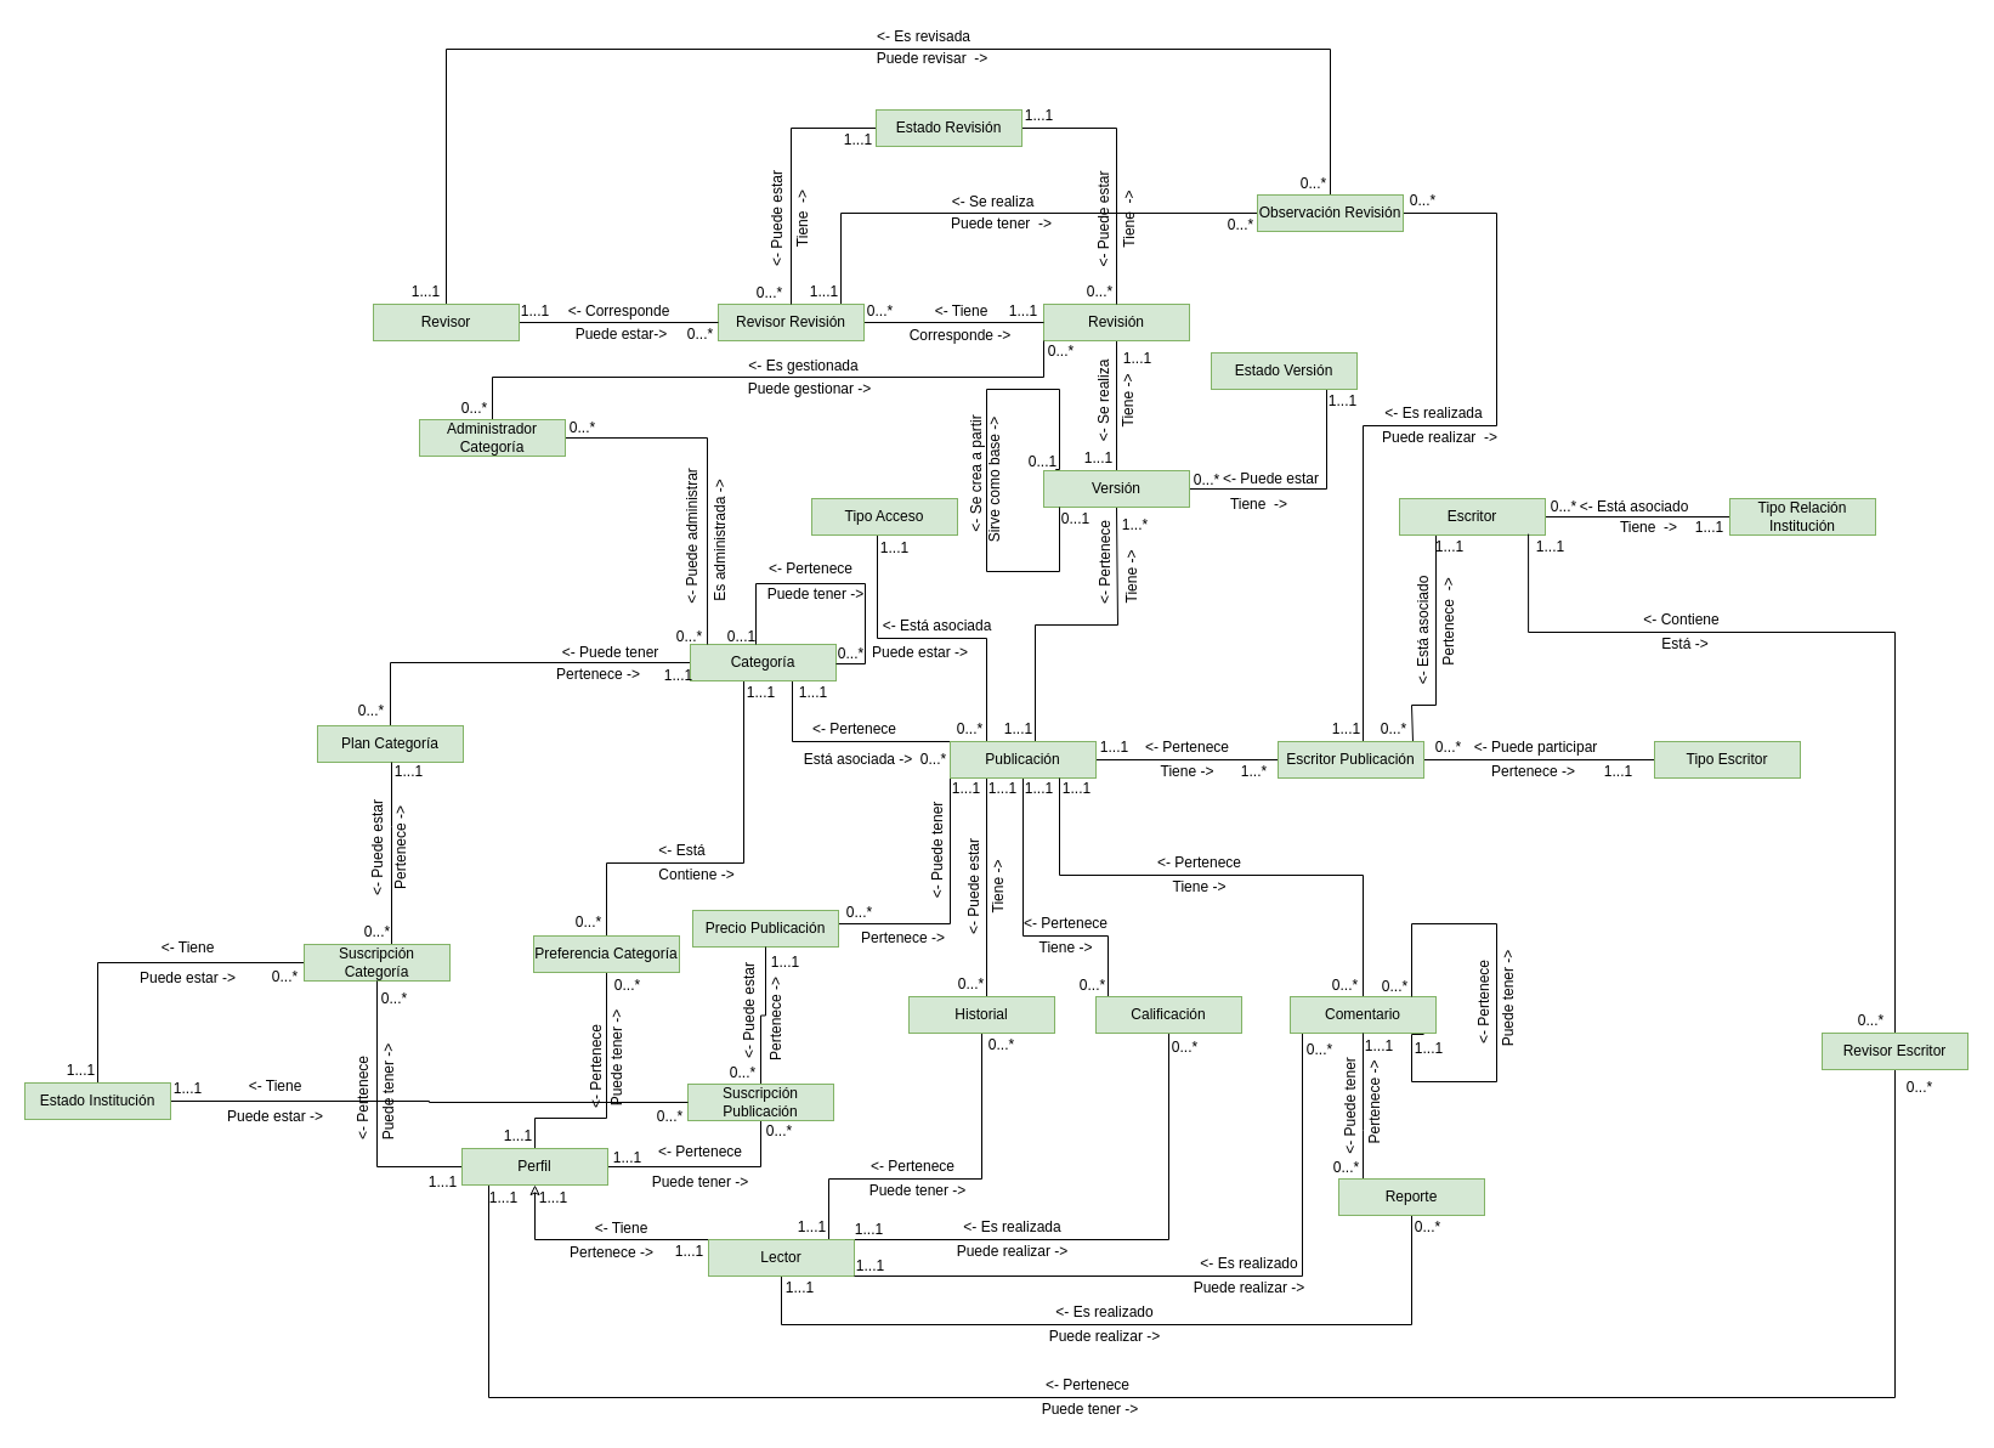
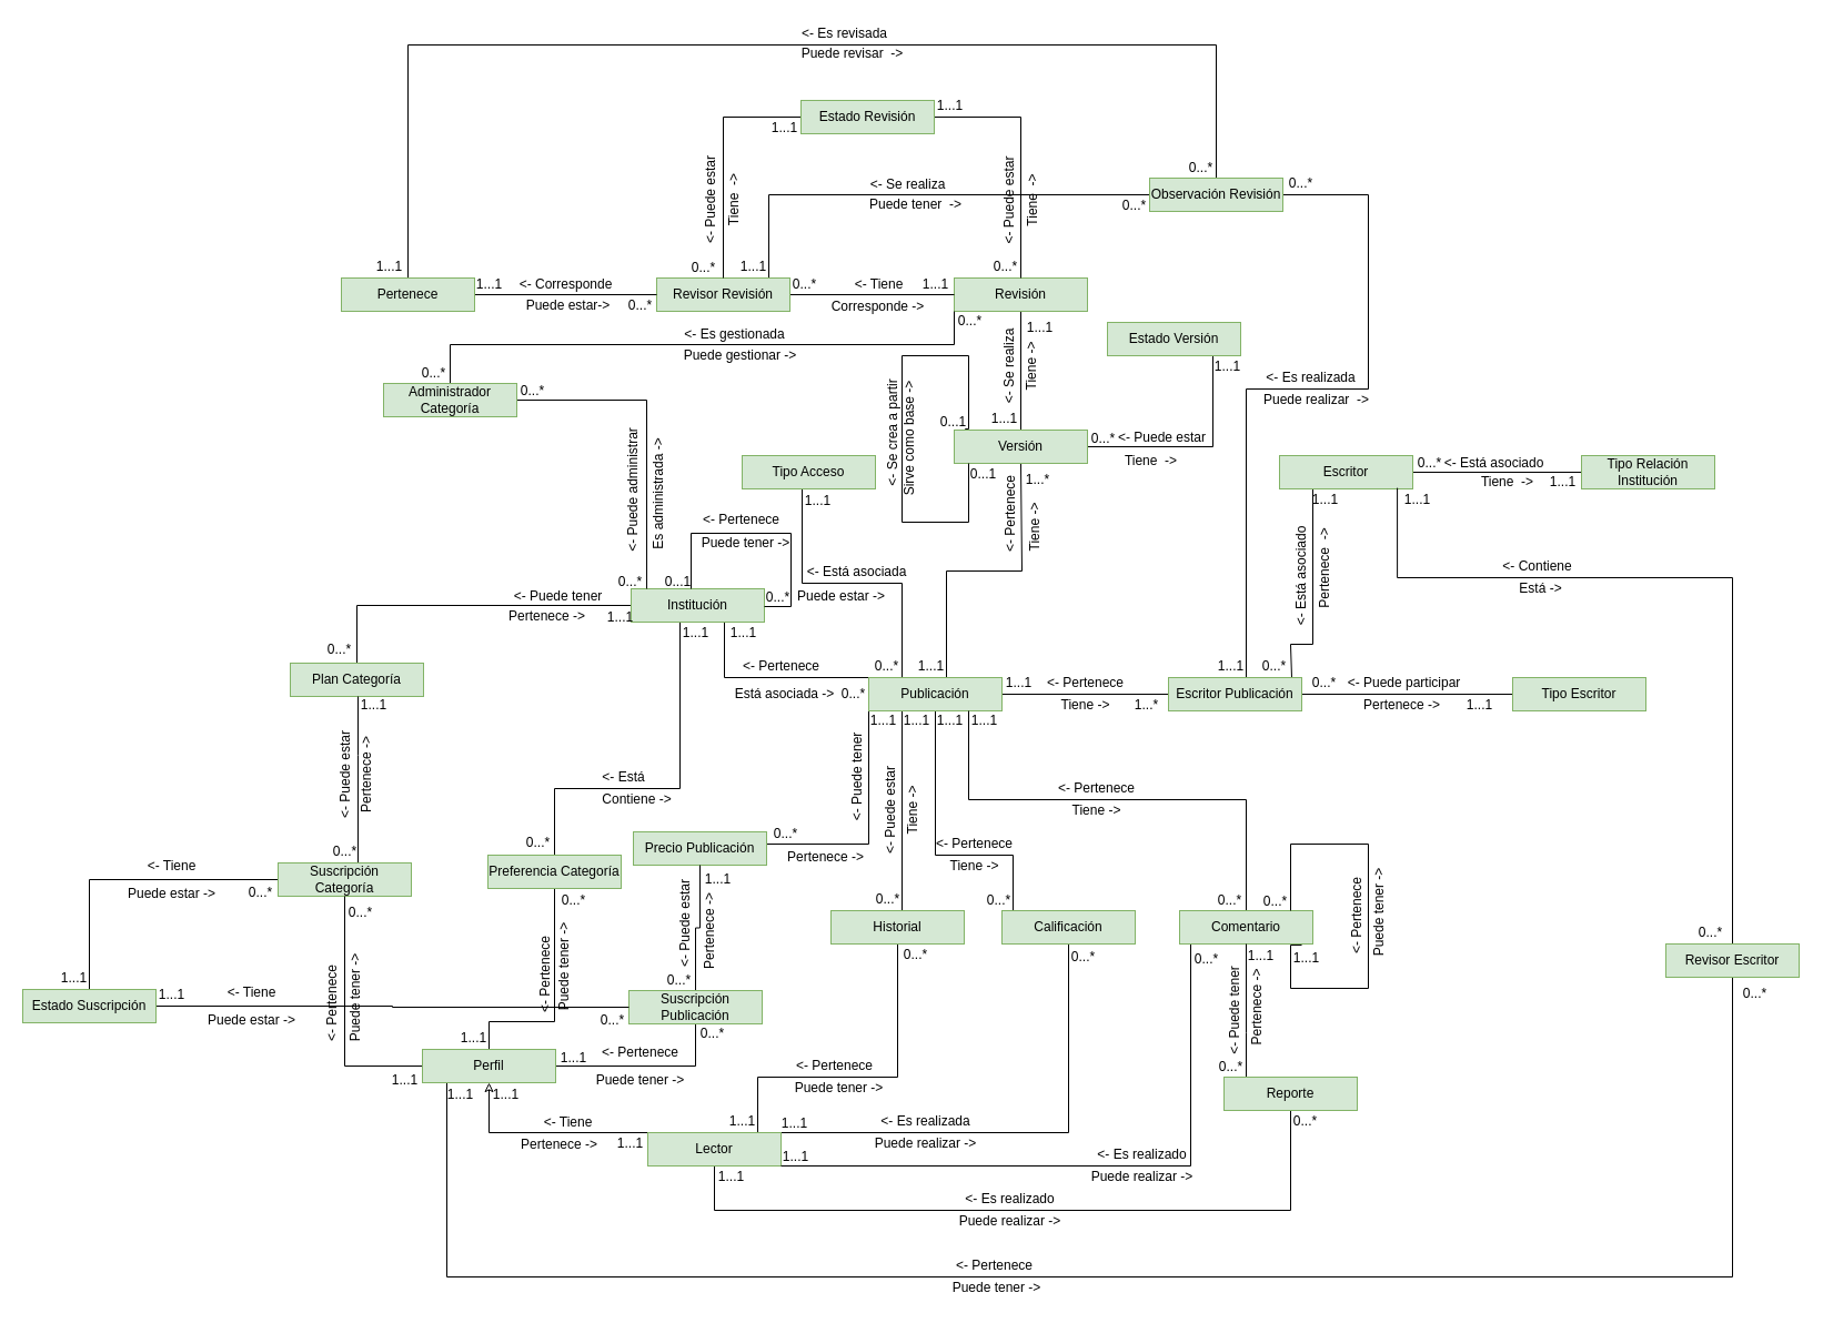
- <mxCell id="151" value="Revisor" style="rounded=0;whiteSpace=wrap;html=1;fillColor=#d5e8d4;strokeColor=#82b366;" vertex="1" parent="1"><mxGeometry x="307" y="250" width="120" height="30" as="geometry" /></mxCell>
+ <mxCell id="151" value="Pertenece" style="rounded=0;whiteSpace=wrap;html=1;fillColor=#d5e8d4;strokeColor=#82b366;" vertex="1" parent="1"><mxGeometry x="307" y="250" width="120" height="30" as="geometry" /></mxCell>
- <mxCell id="17" value="Categoría" style="rounded=0;whiteSpace=wrap;html=1;fillColor=#d5e8d4;strokeColor=#82b366;" parent="1" vertex="1"><mxGeometry x="568" y="530" width="120" height="30" as="geometry" /></mxCell>
+ <mxCell id="17" value="Institución" style="rounded=0;whiteSpace=wrap;html=1;fillColor=#d5e8d4;strokeColor=#82b366;" parent="1" vertex="1"><mxGeometry x="568" y="530" width="120" height="30" as="geometry" /></mxCell>
- <mxCell id="231" value="Estado Institución" style="rounded=0;whiteSpace=wrap;html=1;fillColor=#d5e8d4;strokeColor=#82b366;" vertex="1" parent="1"><mxGeometry x="20" y="891" width="120" height="30" as="geometry" /></mxCell>
+ <mxCell id="231" value="Estado Suscripción" style="rounded=0;whiteSpace=wrap;html=1;fillColor=#d5e8d4;strokeColor=#82b366;" vertex="1" parent="1"><mxGeometry x="20" y="891" width="120" height="30" as="geometry" /></mxCell>
